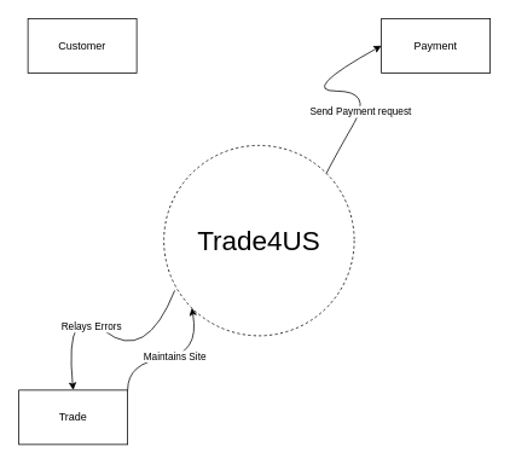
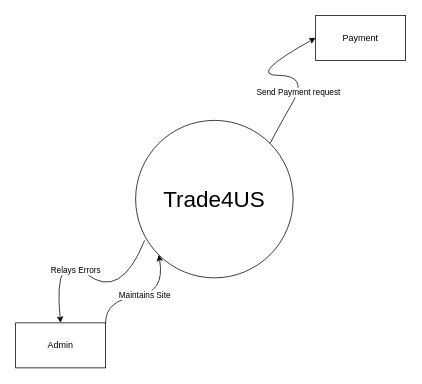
- <mxCell id="7" value="Customer" style="rounded=0;whiteSpace=wrap;html=1;" parent="1" vertex="1"><mxGeometry x="30" y="20" width="120" height="60" as="geometry" /></mxCell>
- <mxCell id="2" value="Trade4US" style="ellipse;whiteSpace=wrap;html=1;aspect=fixed;fontSize=30;dashed=1;" parent="1" vertex="1"><mxGeometry x="180" y="160" width="210" height="210" as="geometry" /></mxCell>
+ <mxCell id="2" value="Trade4US" style="ellipse;whiteSpace=wrap;html=1;aspect=fixed;fontSize=30;" parent="1" vertex="1"><mxGeometry x="180" y="160" width="210" height="210" as="geometry" /></mxCell>
- <mxCell id="6" value="Trade" style="rounded=0;whiteSpace=wrap;html=1;" parent="1" vertex="1"><mxGeometry x="20" y="430" width="120" height="60" as="geometry" /></mxCell>
+ <mxCell id="6" value="Admin" style="rounded=0;whiteSpace=wrap;html=1;" parent="1" vertex="1"><mxGeometry x="20" y="430" width="120" height="60" as="geometry" /></mxCell>
